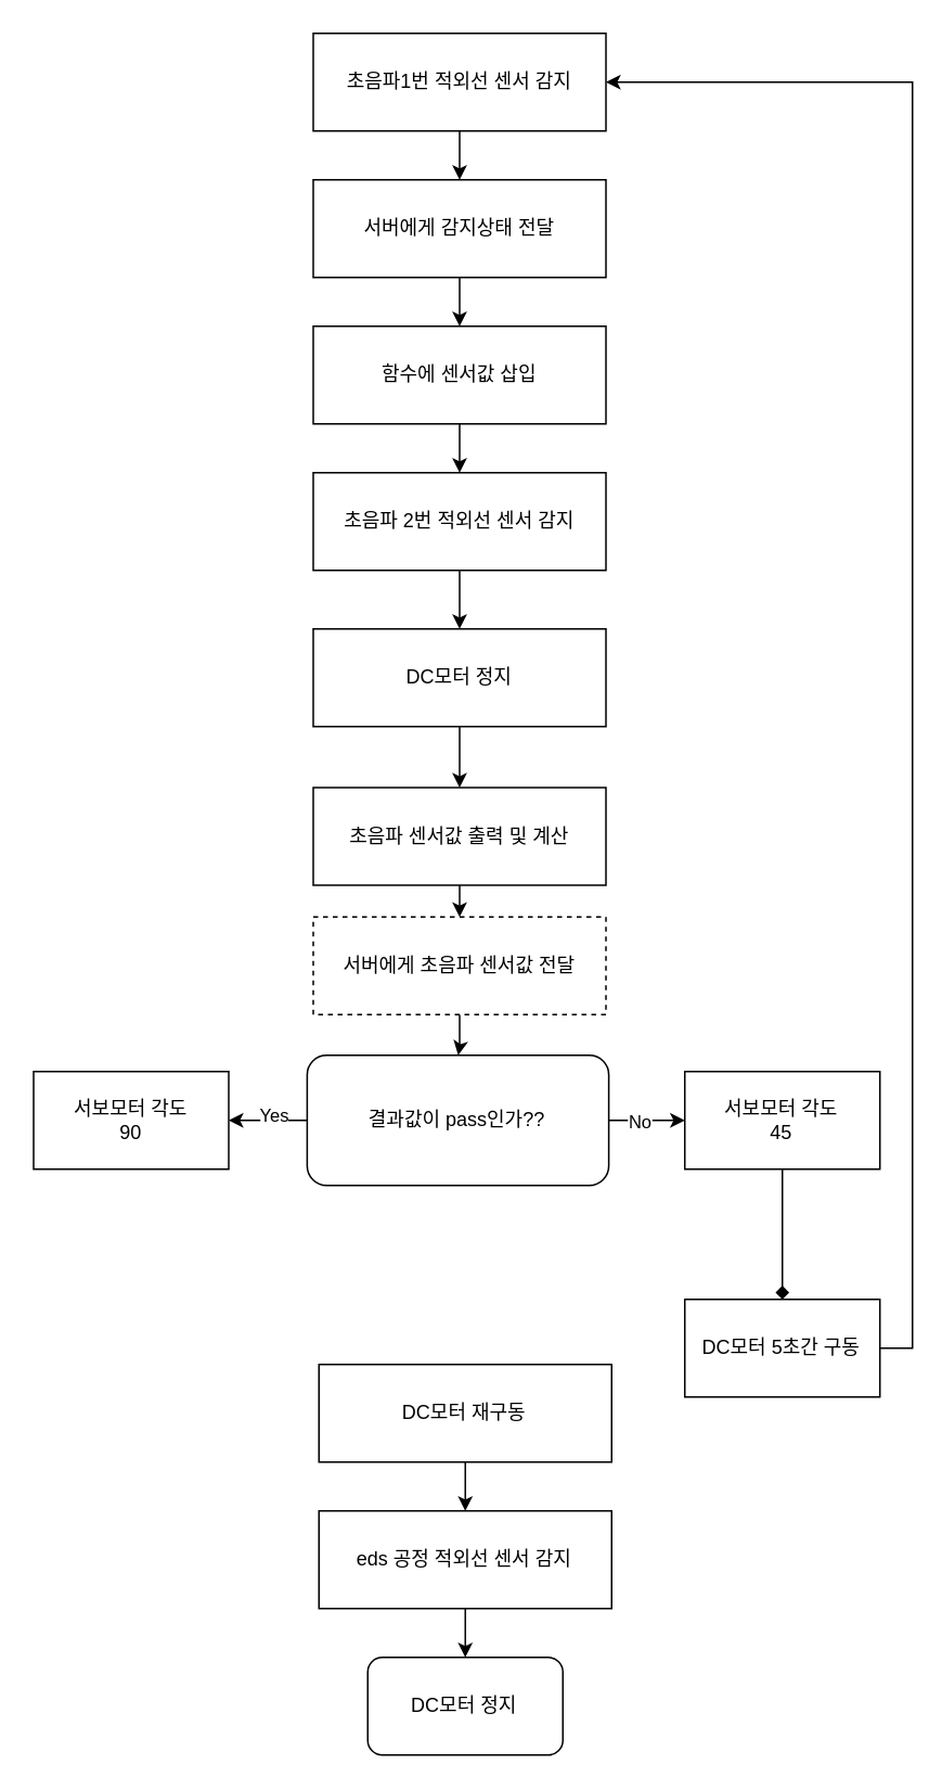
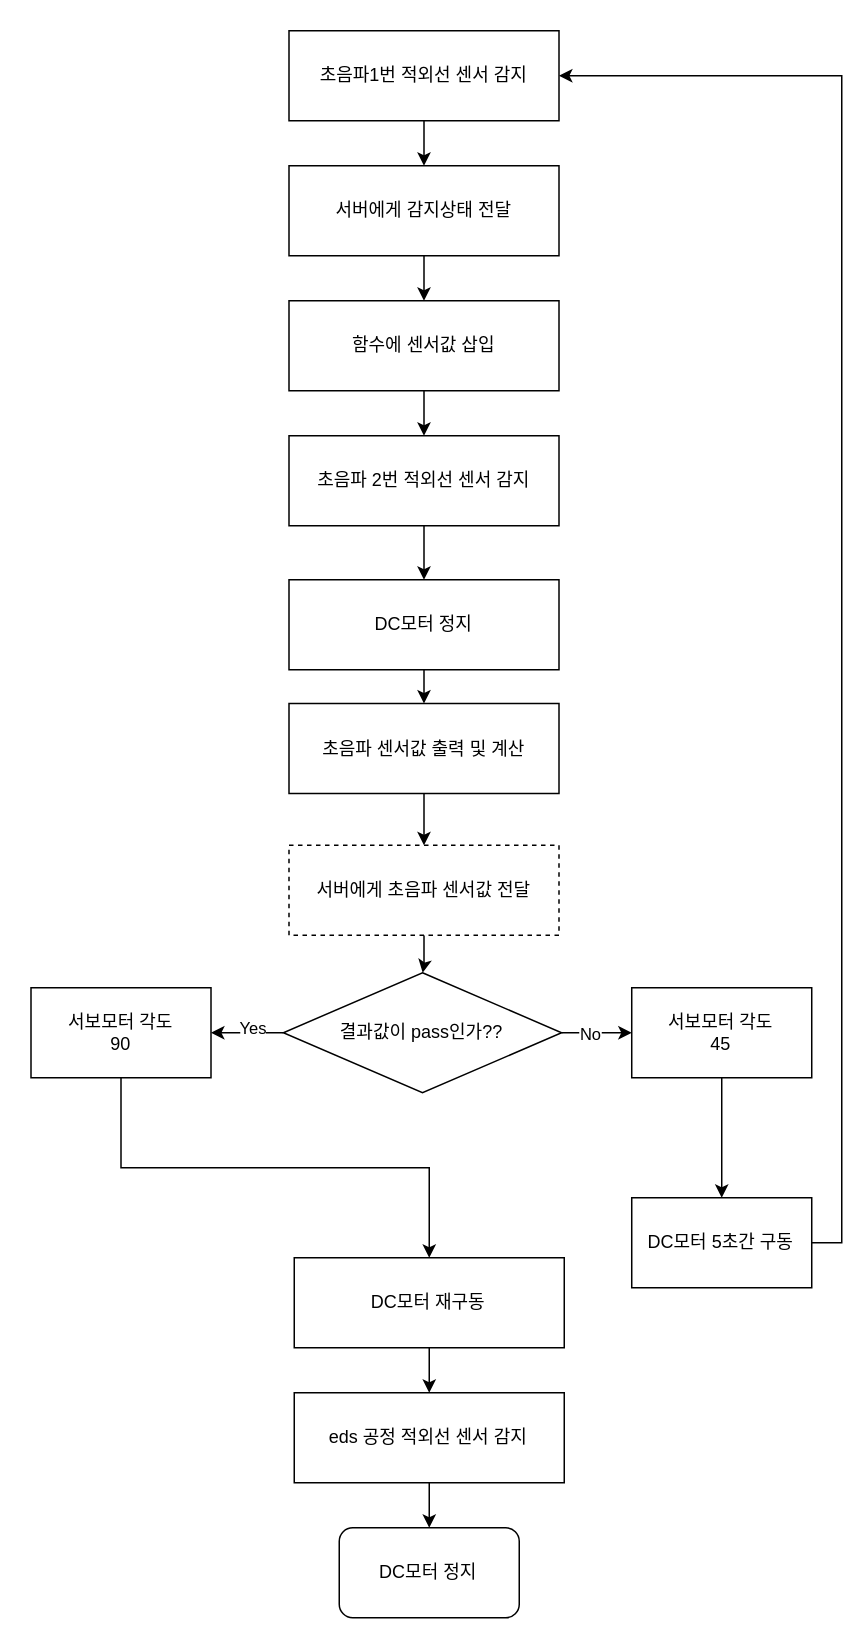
- <mxCell id="31" value="&lt;div style=&quot;border-color: var(--border-color);&quot;&gt;초음파 센서값 출력 및 계산&lt;br&gt;&lt;/div&gt;" style="rounded=0;whiteSpace=wrap;html=1;" vertex="1" parent="1"><mxGeometry x="191.995" y="483.5" width="180" height="60" as="geometry" /></mxCell>
+ <mxCell id="31" value="&lt;div style=&quot;border-color: var(--border-color);&quot;&gt;초음파 센서값 출력 및 계산&lt;br&gt;&lt;/div&gt;" style="rounded=0;whiteSpace=wrap;html=1;" vertex="1" parent="1"><mxGeometry x="191.995" y="468.5" width="180" height="60" as="geometry" /></mxCell>
- <mxCell id="23" value="결과값이 pass인가??" style="whiteSpace=wrap;html=1;rounded=1;" vertex="1" parent="1"><mxGeometry x="188.255" y="648" width="185.49" height="80" as="geometry" /></mxCell>
+ <mxCell id="23" value="결과값이 pass인가??" style="rhombus;whiteSpace=wrap;html=1;" vertex="1" parent="1"><mxGeometry x="188.255" y="648" width="185.49" height="80" as="geometry" /></mxCell>
+ <mxCell id="24" style="edgeStyle=orthogonalEdgeStyle;rounded=0;orthogonalLoop=1;jettySize=auto;html=1;exitX=0.5;exitY=1;exitDx=0;exitDy=0;entryX=0.5;entryY=0;entryDx=0;entryDy=0;" edge="1" parent="1" source="25" target="13"><mxGeometry relative="1" as="geometry" /></mxCell>
- <mxCell id="26" value="" style="edgeStyle=orthogonalEdgeStyle;rounded=0;orthogonalLoop=1;jettySize=auto;html=1;endArrow=diamond;" edge="1" parent="1" source="27" target="29"><mxGeometry relative="1" as="geometry" /></mxCell>
+ <mxCell id="26" value="" style="edgeStyle=orthogonalEdgeStyle;rounded=0;orthogonalLoop=1;jettySize=auto;html=1;" edge="1" parent="1" source="27" target="29"><mxGeometry relative="1" as="geometry" /></mxCell>
